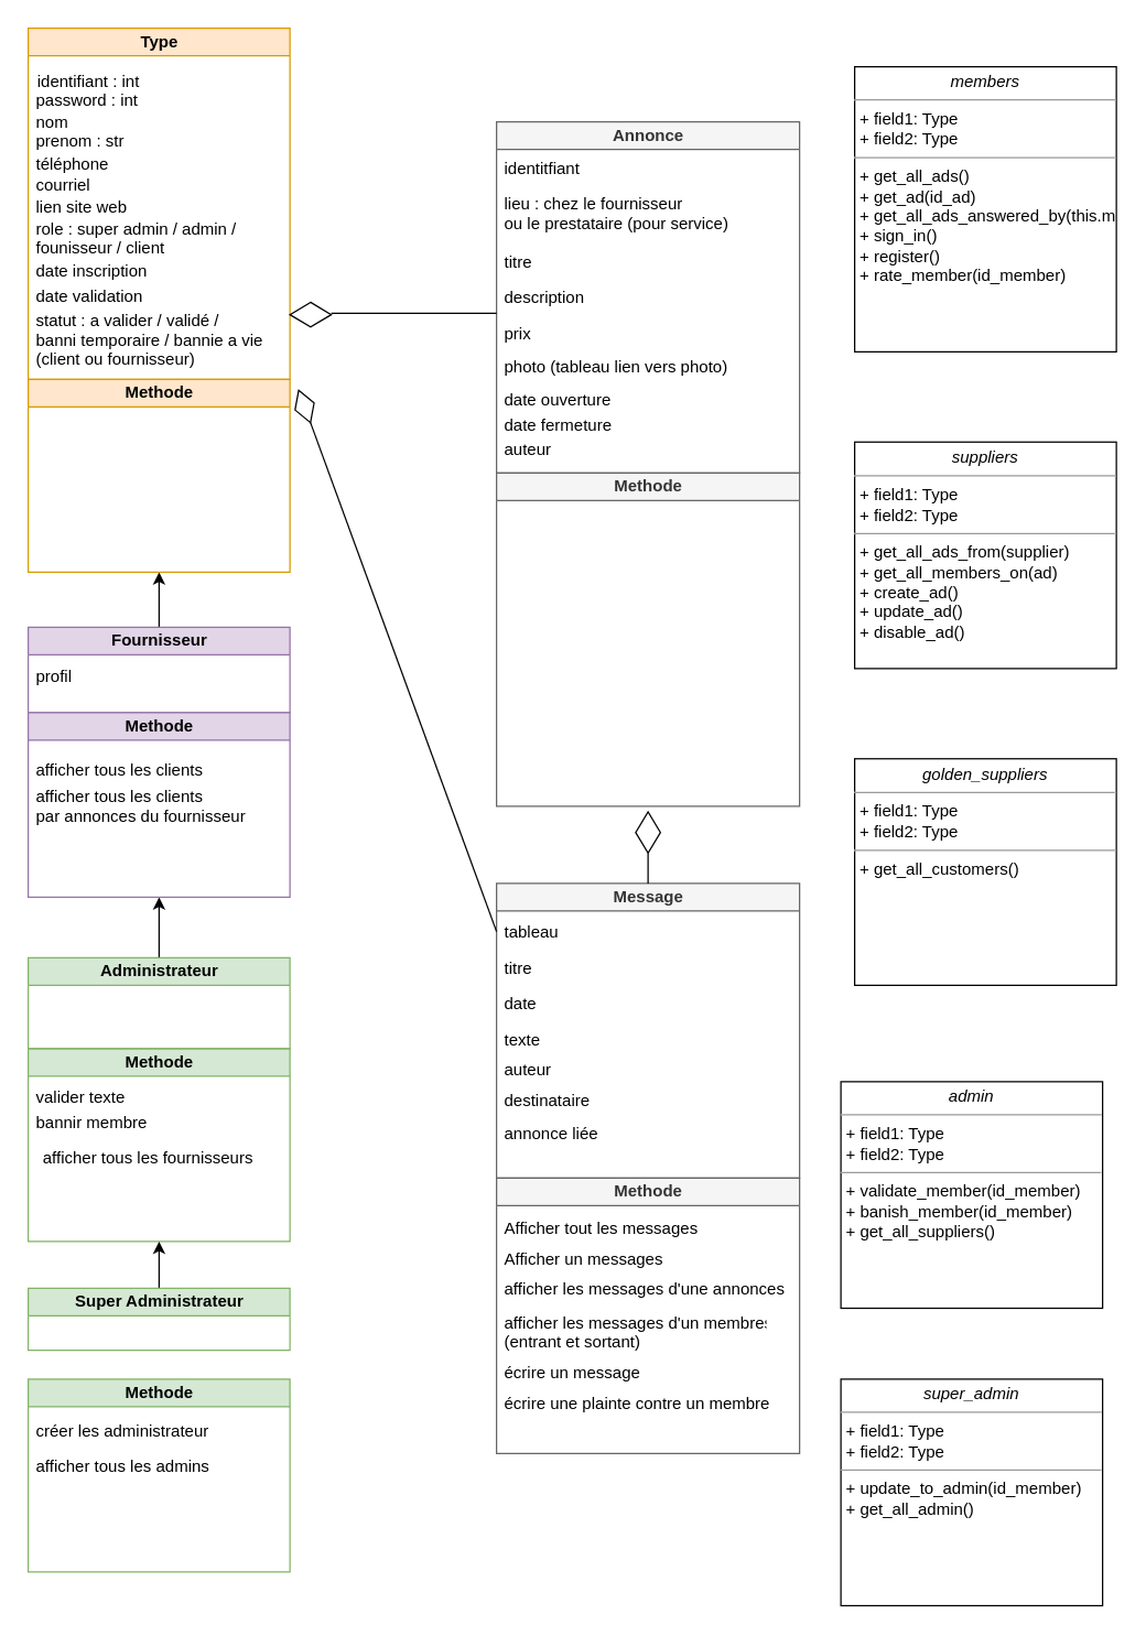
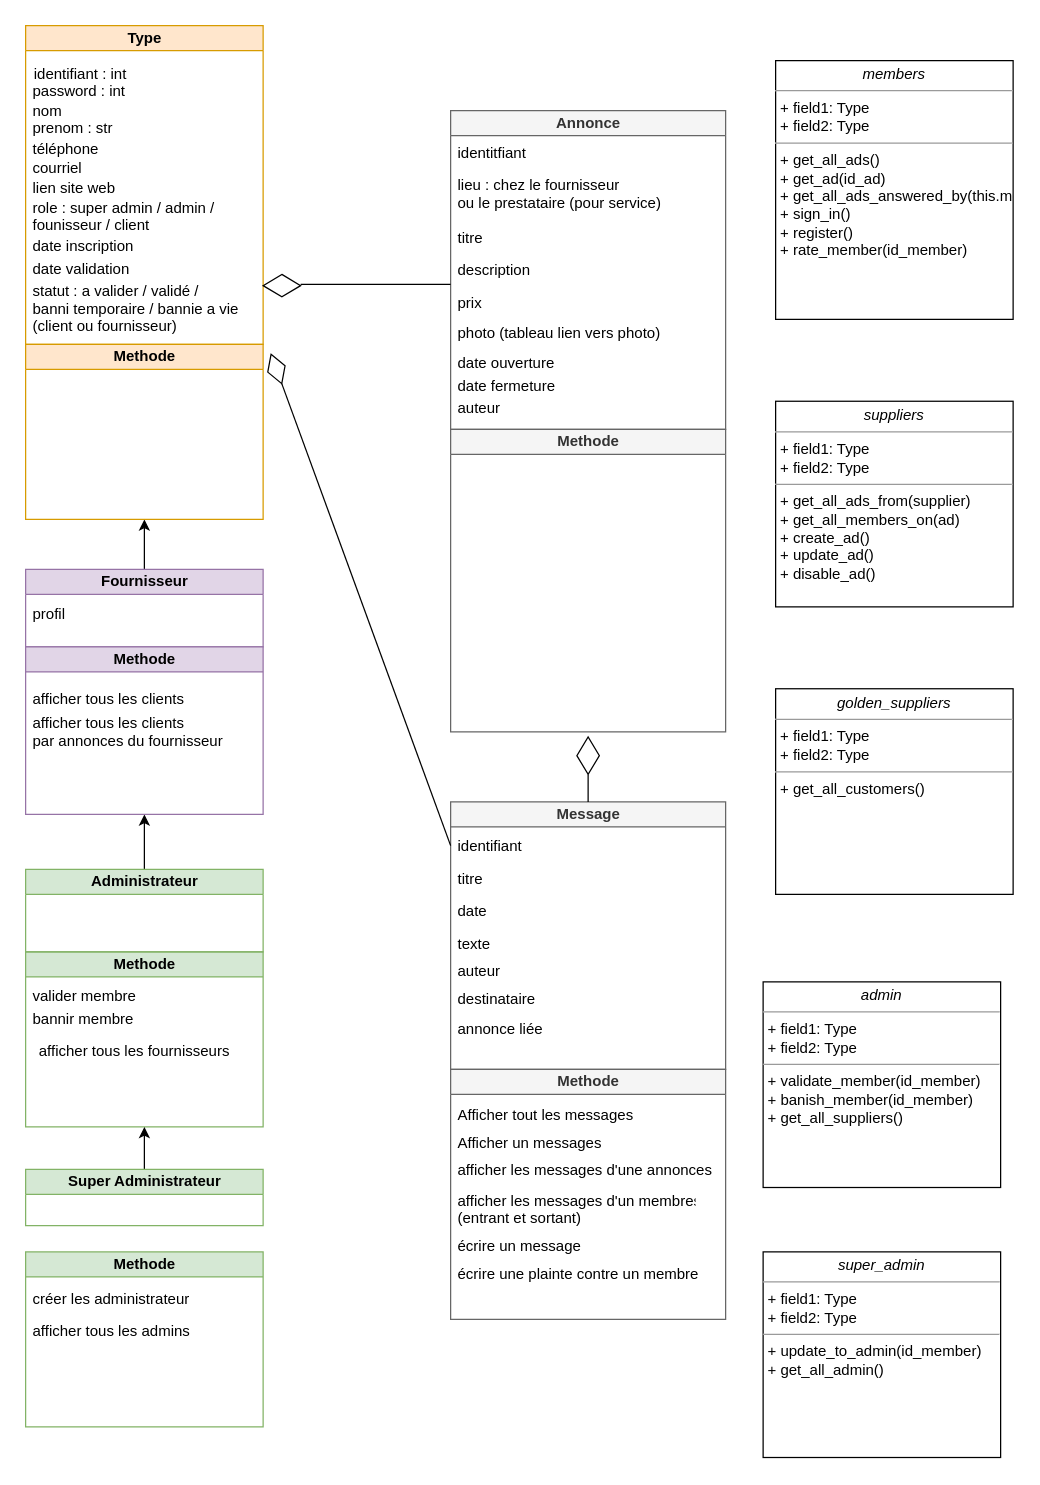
- <mxCell id="46" value="tableau" style="text;strokeColor=none;fillColor=none;align=left;verticalAlign=top;spacingLeft=4;spacingRight=4;overflow=hidden;rotatable=0;points=[[0,0.5],[1,0.5]];portConstraint=eastwest;" parent="1" vertex="1"><mxGeometry x="360" y="663" width="200" height="26" as="geometry" /></mxCell>
+ <mxCell id="46" value="identifiant" style="text;strokeColor=none;fillColor=none;align=left;verticalAlign=top;spacingLeft=4;spacingRight=4;overflow=hidden;rotatable=0;points=[[0,0.5],[1,0.5]];portConstraint=eastwest;" parent="1" vertex="1"><mxGeometry x="360" y="663" width="200" height="26" as="geometry" /></mxCell>
- <mxCell id="25" value="valider texte" style="text;strokeColor=none;fillColor=none;align=left;verticalAlign=top;spacingLeft=4;spacingRight=4;overflow=hidden;rotatable=0;points=[[0,0.5],[1,0.5]];portConstraint=eastwest;" parent="1" vertex="1"><mxGeometry x="20" y="783" width="140" height="26" as="geometry" /></mxCell>
+ <mxCell id="25" value="valider membre" style="text;strokeColor=none;fillColor=none;align=left;verticalAlign=top;spacingLeft=4;spacingRight=4;overflow=hidden;rotatable=0;points=[[0,0.5],[1,0.5]];portConstraint=eastwest;" parent="1" vertex="1"><mxGeometry x="20" y="783" width="140" height="26" as="geometry" /></mxCell>
